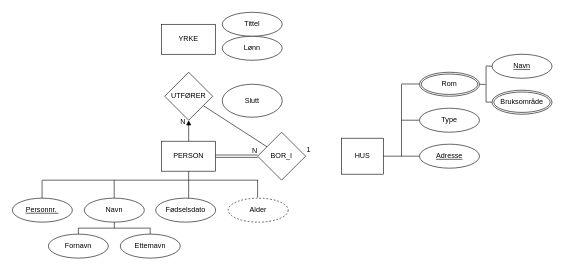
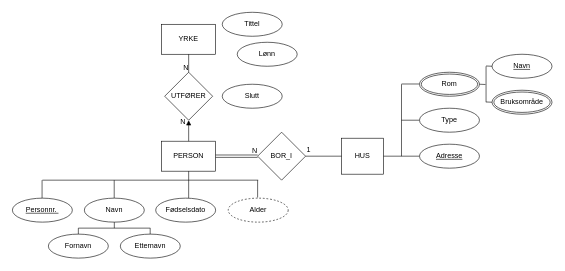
- <mxCell id="44" value="Lønn" style="ellipse;whiteSpace=wrap;html=1;align=center;fontStyle=0" parent="1" vertex="1"><mxGeometry x="370" y="60" width="100" height="40" as="geometry" /></mxCell>
+ <mxCell id="44" value="Lønn" style="ellipse;whiteSpace=wrap;html=1;align=center;fontStyle=0" parent="1" vertex="1"><mxGeometry x="395" y="70" width="100" height="40" as="geometry" /></mxCell>
+ <mxCell id="41" value="" style="endArrow=none;html=1;rounded=0;exitX=0.5;exitY=1;exitDx=0;exitDy=0;entryX=0.5;entryY=0;entryDx=0;entryDy=0;" parent="1" source="38" target="37" edge="1"><mxGeometry relative="1" as="geometry"><mxPoint x="370" y="110" as="sourcePoint" /><mxPoint x="530" y="110" as="targetPoint" /></mxGeometry></mxCell>
+ <mxCell id="42" value="N" style="resizable=0;html=1;align=right;verticalAlign=bottom;" parent="41" connectable="0" vertex="1"><mxGeometry x="1" relative="1" as="geometry" /></mxCell>
- <mxCell id="45" value="Slutt" style="ellipse;whiteSpace=wrap;html=1;align=center;fontStyle=0" parent="1" vertex="1"><mxGeometry x="370" y="140" width="100" height="55" as="geometry" /></mxCell>
+ <mxCell id="45" value="Slutt" style="ellipse;whiteSpace=wrap;html=1;align=center;fontStyle=0" parent="1" vertex="1"><mxGeometry x="370" y="140" width="100" height="40" as="geometry" /></mxCell>
- <mxCell id="4" value="" style="endArrow=none;html=1;rounded=0;" parent="1" source="2" target="37" edge="1"><mxGeometry width="50" height="50" relative="1" as="geometry"><mxPoint x="499" y="370" as="sourcePoint" /><mxPoint x="549" y="320" as="targetPoint" /></mxGeometry></mxCell>
+ <mxCell id="4" value="" style="endArrow=none;html=1;rounded=0;entryX=0;entryY=0.5;entryDx=0;entryDy=0;" parent="1" source="2" target="3" edge="1"><mxGeometry width="50" height="50" relative="1" as="geometry"><mxPoint x="499" y="370" as="sourcePoint" /><mxPoint x="549" y="320" as="targetPoint" /></mxGeometry></mxCell>
